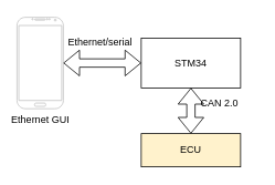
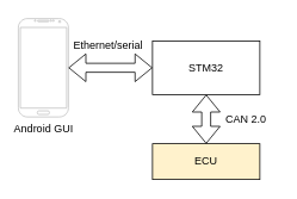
- <mxCell id="2" value="STM34" style="rounded=0;whiteSpace=wrap;html=1;" vertex="1" parent="1"><mxGeometry x="170" y="45" width="120" height="60" as="geometry" /></mxCell>
+ <mxCell id="2" value="STM32" style="rounded=0;whiteSpace=wrap;html=1;" vertex="1" parent="1"><mxGeometry x="170" y="45" width="120" height="60" as="geometry" /></mxCell>
- <mxCell id="8" value="CAN 2.0" style="text;html=1;resizable=0;points=[];autosize=1;align=left;verticalAlign=top;spacingTop=-4;" vertex="1" parent="1"><mxGeometry x="240" y="112.5" width="60" height="20" as="geometry" /></mxCell>
+ <mxCell id="8" value="CAN 2.0" style="text;html=1;resizable=0;points=[];autosize=1;align=left;verticalAlign=top;spacingTop=-4;" vertex="1" parent="1"><mxGeometry x="250" y="122.5" width="60" height="20" as="geometry" /></mxCell>
- <mxCell id="3" value="Ethernet GUI" style="verticalLabelPosition=bottom;verticalAlign=top;html=1;shadow=0;dashed=0;strokeWidth=1;shape=mxgraph.android.phone2;fillColor=#ffffff;strokeColor=#c0c0c0;" vertex="1" parent="1"><mxGeometry x="20" y="20" width="56" height="110" as="geometry" /></mxCell>
+ <mxCell id="3" value="Android GUI" style="verticalLabelPosition=bottom;verticalAlign=top;html=1;shadow=0;dashed=0;strokeWidth=1;shape=mxgraph.android.phone2;fillColor=#ffffff;strokeColor=#c0c0c0;" vertex="1" parent="1"><mxGeometry x="20" y="20" width="56" height="110" as="geometry" /></mxCell>
